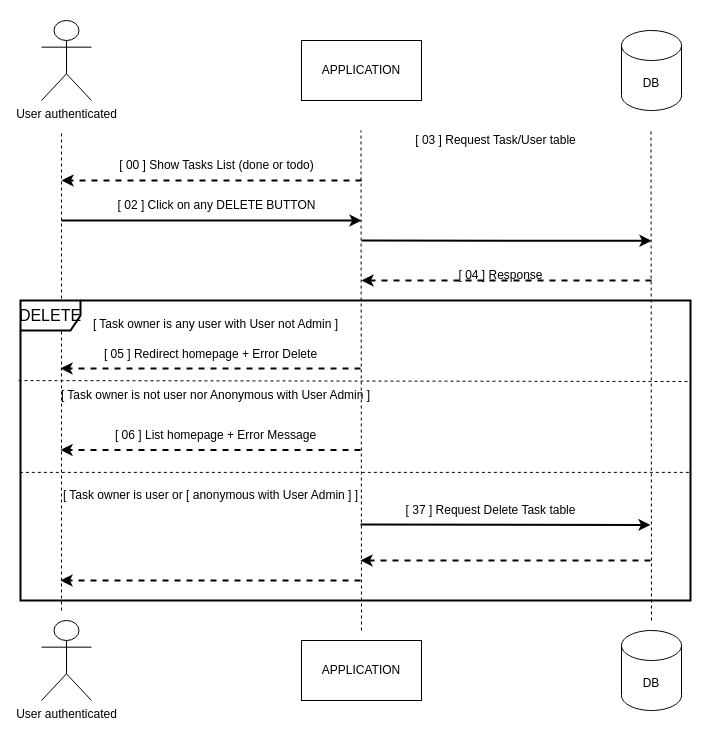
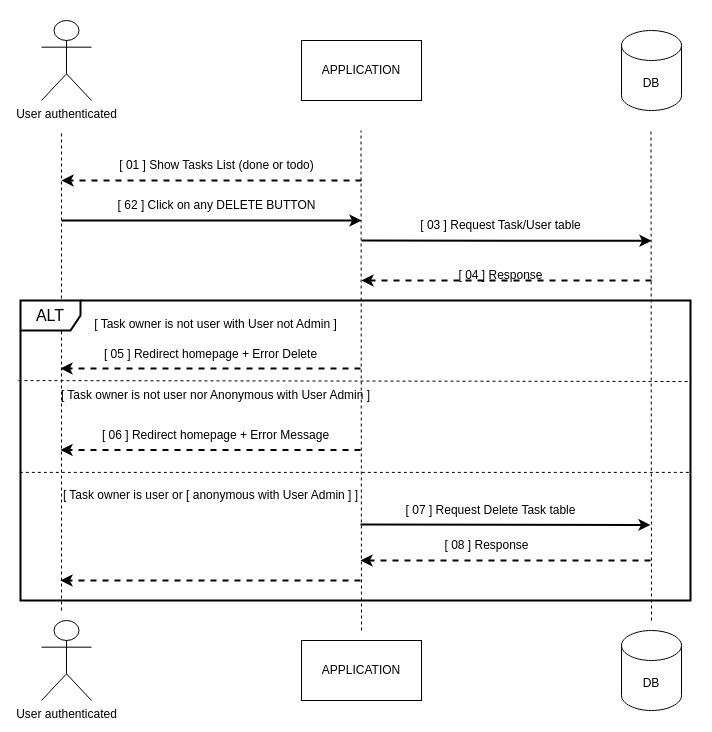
- <mxCell id="31" value="[ 03 ] Request Task/User table" style="text;html=1;align=center;verticalAlign=middle;resizable=0;points=[];autosize=1;strokeColor=none;fillColor=none;" parent="1" vertex="1"><mxGeometry x="405" y="125" width="180" height="30" as="geometry" /></mxCell>
+ <mxCell id="31" value="[ 03 ] Request Task/User table" style="text;html=1;align=center;verticalAlign=middle;resizable=0;points=[];autosize=1;strokeColor=none;fillColor=none;" parent="1" vertex="1"><mxGeometry x="410" y="210" width="180" height="30" as="geometry" /></mxCell>
- <mxCell id="12" value="[ 00 ] Show Tasks List (done or todo)" style="text;html=1;align=center;verticalAlign=middle;resizable=0;points=[];autosize=1;strokeColor=none;fillColor=none;" parent="1" vertex="1"><mxGeometry x="106" y="150" width="220" height="30" as="geometry" /></mxCell>
+ <mxCell id="12" value="[ 01 ] Show Tasks List (done or todo)" style="text;html=1;align=center;verticalAlign=middle;resizable=0;points=[];autosize=1;strokeColor=none;fillColor=none;" parent="1" vertex="1"><mxGeometry x="106" y="150" width="220" height="30" as="geometry" /></mxCell>
- <mxCell id="14" value="[ 02 ] Click on any DELETE BUTTON" style="text;html=1;align=center;verticalAlign=middle;resizable=0;points=[];autosize=1;strokeColor=none;fillColor=none;" parent="1" vertex="1"><mxGeometry x="106" y="190" width="220" height="30" as="geometry" /></mxCell>
+ <mxCell id="14" value="[ 62 ] Click on any DELETE BUTTON" style="text;html=1;align=center;verticalAlign=middle;resizable=0;points=[];autosize=1;strokeColor=none;fillColor=none;" parent="1" vertex="1"><mxGeometry x="106" y="190" width="220" height="30" as="geometry" /></mxCell>
- <mxCell id="15" value="&lt;font style=&quot;font-size: 16px;&quot;&gt;DELETE&lt;/font&gt;" style="shape=umlFrame;whiteSpace=wrap;html=1;strokeWidth=2;" parent="1" vertex="1"><mxGeometry x="20" y="300" width="670" height="300" as="geometry" /></mxCell>
+ <mxCell id="15" value="&lt;font style=&quot;font-size: 16px;&quot;&gt;ALT&lt;/font&gt;" style="shape=umlFrame;whiteSpace=wrap;html=1;strokeWidth=2;" parent="1" vertex="1"><mxGeometry x="20" y="300" width="670" height="300" as="geometry" /></mxCell>
- <mxCell id="17" value="[ Task owner is any user with User not Admin ]" style="text;html=1;align=center;verticalAlign=middle;resizable=0;points=[];autosize=1;strokeColor=none;fillColor=none;" parent="15" vertex="1"><mxGeometry x="60" y="9" width="270" height="30" as="geometry" /></mxCell>
+ <mxCell id="17" value="[ Task owner is not user with User not Admin ]" style="text;html=1;align=center;verticalAlign=middle;resizable=0;points=[];autosize=1;strokeColor=none;fillColor=none;" parent="15" vertex="1"><mxGeometry x="60" y="9" width="270" height="30" as="geometry" /></mxCell>
- <mxCell id="27" value="[ 06 ] List homepage + Error Message" style="text;html=1;align=center;verticalAlign=middle;resizable=0;points=[];autosize=1;strokeColor=none;fillColor=none;" vertex="1" parent="15"><mxGeometry x="70" y="120" width="250" height="30" as="geometry" /></mxCell>
+ <mxCell id="27" value="[ 06 ] Redirect homepage + Error Message" style="text;html=1;align=center;verticalAlign=middle;resizable=0;points=[];autosize=1;strokeColor=none;fillColor=none;" vertex="1" parent="15"><mxGeometry x="70" y="120" width="250" height="30" as="geometry" /></mxCell>
- <mxCell id="19" value="[ 37 ] Request Delete Task table" style="text;html=1;align=center;verticalAlign=middle;resizable=0;points=[];autosize=1;strokeColor=none;fillColor=none;" parent="15" vertex="1"><mxGeometry x="375" y="194.999" width="190" height="30" as="geometry" /></mxCell>
+ <mxCell id="19" value="[ 07 ] Request Delete Task table" style="text;html=1;align=center;verticalAlign=middle;resizable=0;points=[];autosize=1;strokeColor=none;fillColor=none;" parent="15" vertex="1"><mxGeometry x="375" y="194.999" width="190" height="30" as="geometry" /></mxCell>
+ <mxCell id="21" value="[ 08 ] Response" style="text;html=1;align=center;verticalAlign=middle;resizable=0;points=[];autosize=1;strokeColor=none;fillColor=none;" parent="15" vertex="1"><mxGeometry x="411" y="229.996" width="110" height="30" as="geometry" /></mxCell>
